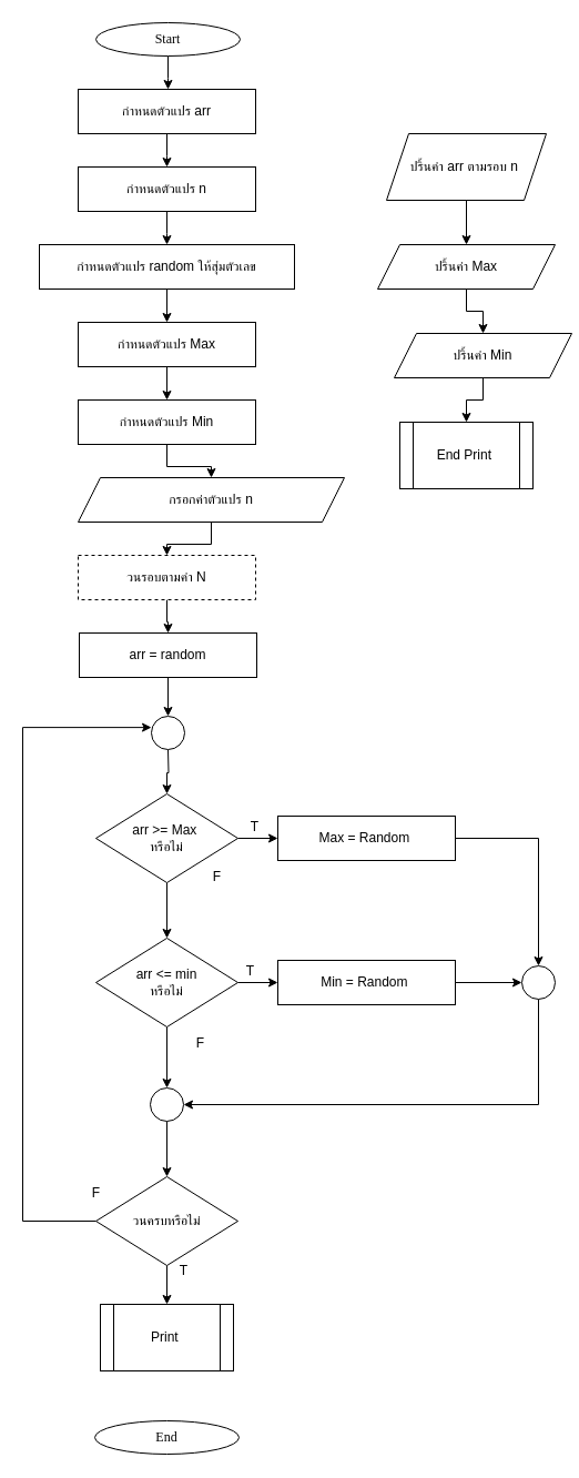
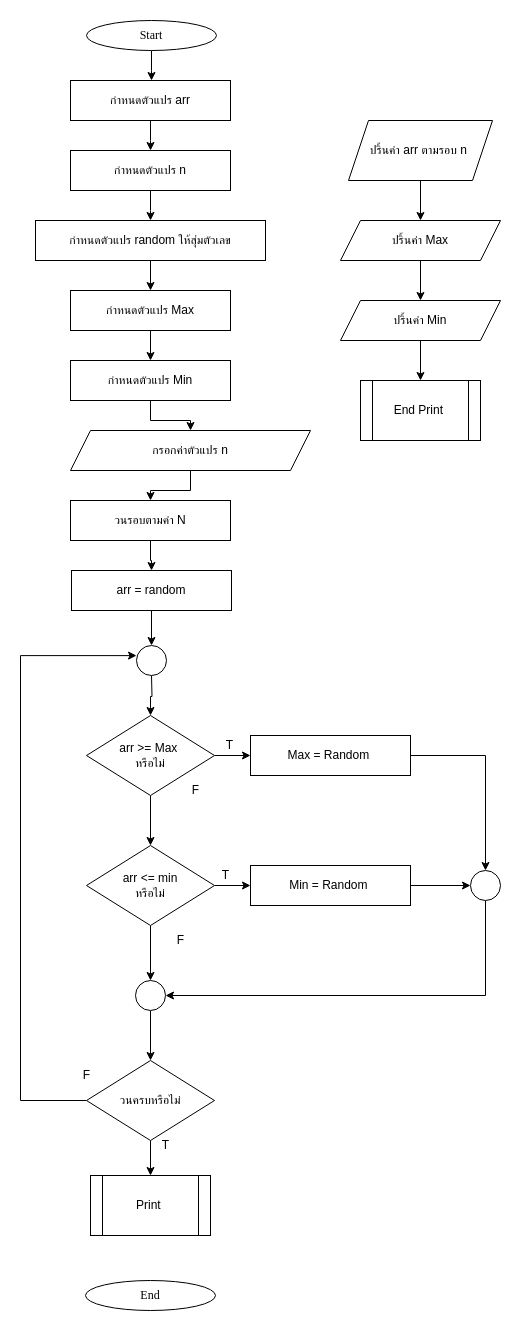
- <mxCell id="40" value="ปริ้นค่า Min" style="rounded=0;whiteSpace=wrap;html=1;shape=parallelogram;perimeter=parallelogramPerimeter;fixedSize=1;" vertex="1" parent="1"><mxGeometry x="355" y="300" width="160" height="40" as="geometry" /></mxCell>
+ <mxCell id="40" value="ปริ้นค่า Min" style="rounded=0;whiteSpace=wrap;html=1;shape=parallelogram;perimeter=parallelogramPerimeter;fixedSize=1;" vertex="1" parent="1"><mxGeometry x="340" y="300" width="160" height="40" as="geometry" /></mxCell>
- <mxCell id="19" value="วนรอบตามค่า N" style="rounded=0;whiteSpace=wrap;html=1;dashed=1;" vertex="1" parent="1"><mxGeometry x="70" y="500" width="160" height="40" as="geometry" /></mxCell>
+ <mxCell id="19" value="วนรอบตามค่า N" style="rounded=0;whiteSpace=wrap;html=1;" vertex="1" parent="1"><mxGeometry x="70" y="500" width="160" height="40" as="geometry" /></mxCell>
